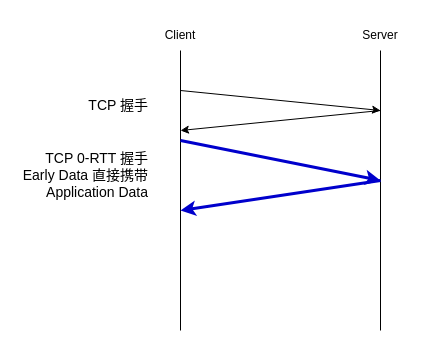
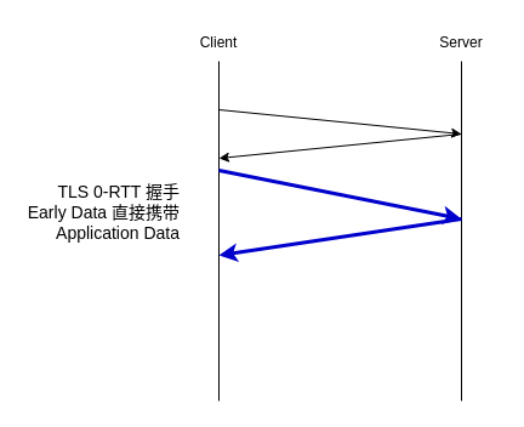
- <mxCell id="10" value="TCP 握手" style="text;html=1;strokeColor=none;fillColor=none;align=right;verticalAlign=middle;whiteSpace=wrap;rounded=0;fontSize=14;fontFamily=Helvetica;labelBackgroundColor=none;" vertex="1" parent="1"><mxGeometry x="80" y="90" width="70" height="30" as="geometry" /></mxCell>
- <mxCell id="11" value="TCP 0-RTT 握手&lt;br style=&quot;font-size: 14px;&quot;&gt;Early Data 直接携带 Application Data" style="text;html=1;strokeColor=none;fillColor=none;align=right;verticalAlign=middle;whiteSpace=wrap;rounded=0;fontSize=14;fontFamily=Helvetica;labelBackgroundColor=none;" vertex="1" parent="1"><mxGeometry y="160" width="130" height="30" as="geometry" x="20" /></mxCell>
+ <mxCell id="11" value="TLS 0-RTT 握手&lt;br style=&quot;font-size: 14px;&quot;&gt;Early Data 直接携带 Application Data" style="text;html=1;strokeColor=none;fillColor=none;align=right;verticalAlign=middle;whiteSpace=wrap;rounded=0;fontSize=14;fontFamily=Helvetica;labelBackgroundColor=none;" vertex="1" parent="1"><mxGeometry y="160" width="130" height="30" as="geometry" x="20" /></mxCell>
